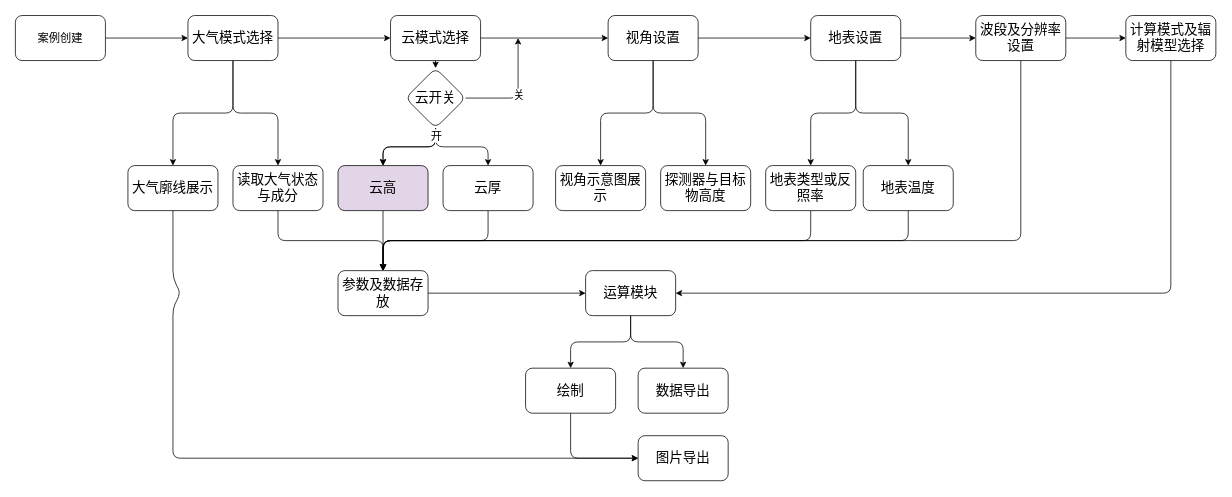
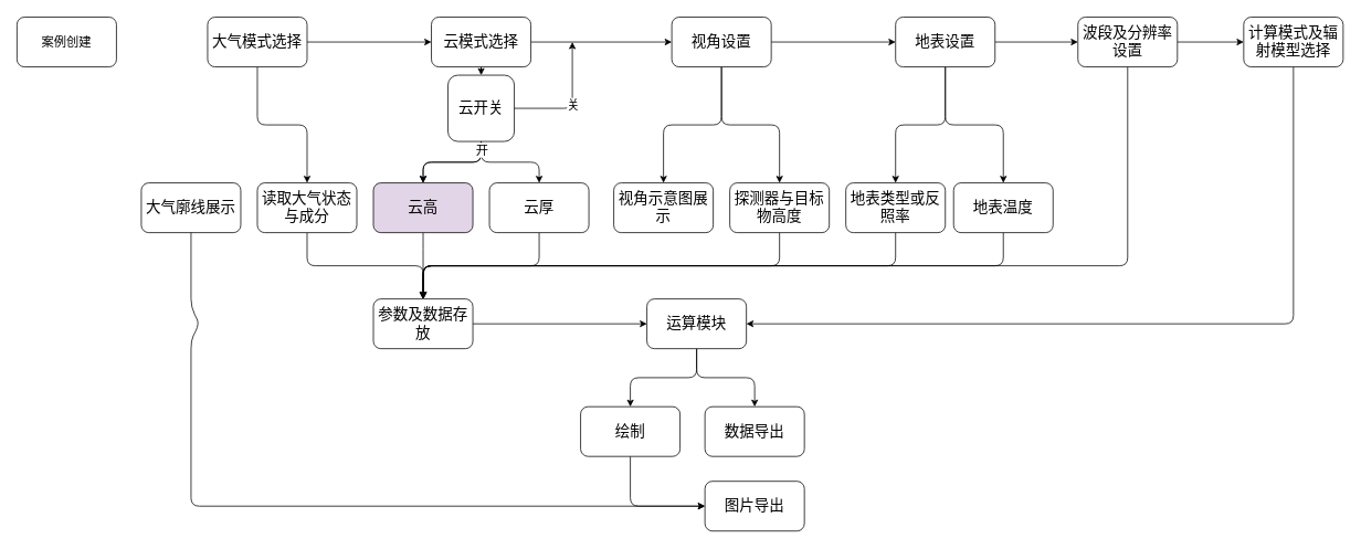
- <mxCell id="52" style="edgeStyle=orthogonalEdgeStyle;html=1;exitX=1;exitY=0.5;exitDx=0;exitDy=0;entryX=0;entryY=0.5;entryDx=0;entryDy=0;fontSize=15;" edge="1" parent="1" source="53" target="5"><mxGeometry relative="1" as="geometry" /></mxCell>
- <mxCell id="26" value="云开关" style="rhombus;whiteSpace=wrap;html=1;rounded=1;fontSize=18;" vertex="1" parent="1"><mxGeometry x="540" y="90" width="80" height="80" as="geometry" /></mxCell>
+ <mxCell id="26" value="云开关" style="whiteSpace=wrap;html=1;fontSize=18;rounded=1;" vertex="1" parent="1"><mxGeometry x="540" y="90" width="80" height="80" as="geometry" /></mxCell>
- <mxCell id="4" value="" style="edgeStyle=orthogonalEdgeStyle;html=1;fontSize=18;" edge="1" parent="1" source="5" target="22"><mxGeometry relative="1" as="geometry" /></mxCell>
+ <mxCell id="33" style="edgeStyle=orthogonalEdgeStyle;html=1;exitX=0.5;exitY=1;exitDx=0;exitDy=0;fontSize=18;" edge="1" parent="1" source="34" target="41"><mxGeometry relative="1" as="geometry" /></mxCell>
